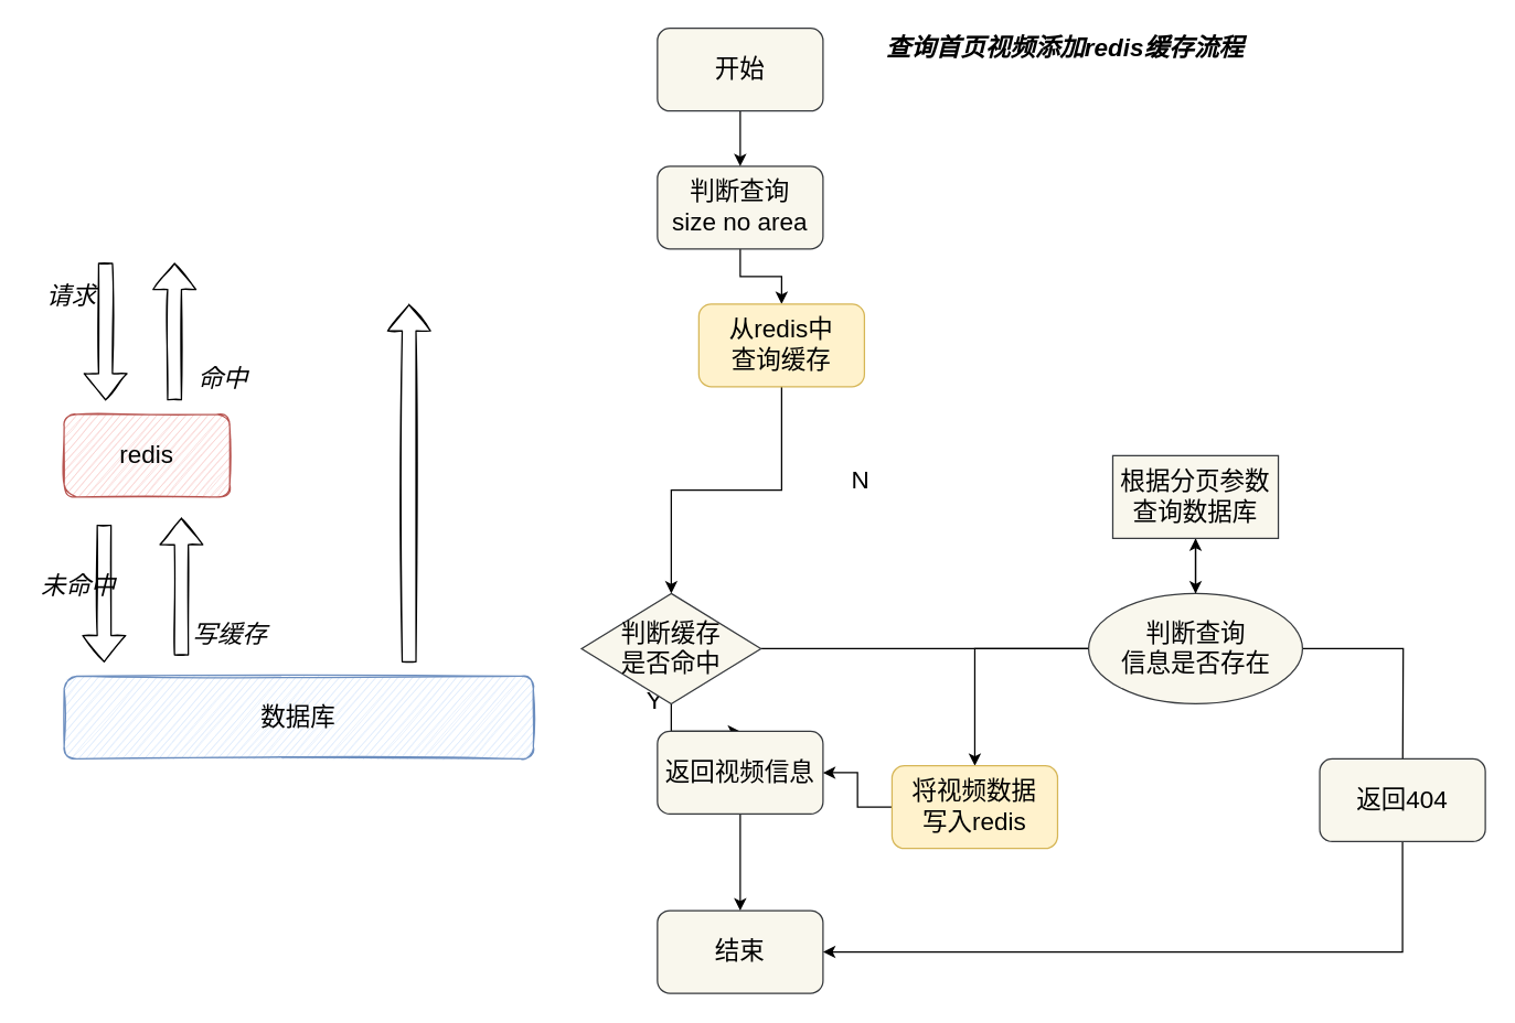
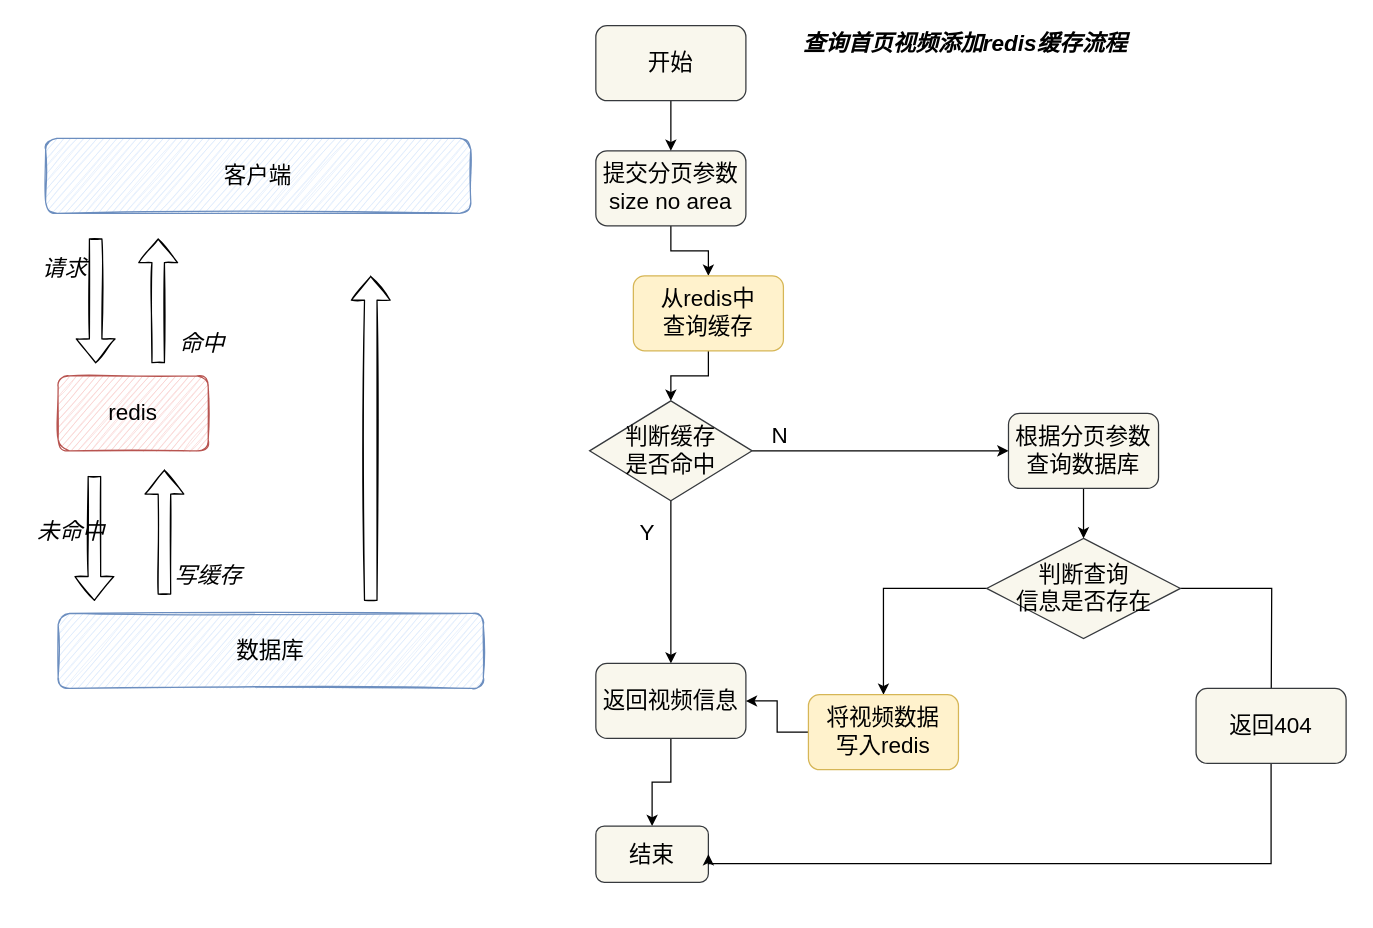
+ <mxCell id="26" value="客户端" style="rounded=1;whiteSpace=wrap;html=1;fontSize=18;sketch=1;fillColor=#dae8fc;strokeColor=#6c8ebf;" vertex="1" parent="1"><mxGeometry x="36" y="110" width="340" height="60" as="geometry" /></mxCell>
- <mxCell id="3" value="判断查询&lt;br&gt;size no area" style="rounded=1;whiteSpace=wrap;html=1;fontSize=18;fillColor=#f9f7ed;strokeColor=#36393d;" vertex="1" parent="1"><mxGeometry x="476" y="120" width="120" height="60" as="geometry" /></mxCell>
+ <mxCell id="3" value="提交分页参数&lt;br&gt;size no area" style="rounded=1;whiteSpace=wrap;html=1;fontSize=18;fillColor=#f9f7ed;strokeColor=#36393d;" vertex="1" parent="1"><mxGeometry x="476" y="120" width="120" height="60" as="geometry" /></mxCell>
- <mxCell id="15" value="根据分页参数查询数据库" style="whiteSpace=wrap;html=1;fontSize=18;fillColor=#f9f7ed;strokeColor=#36393d;rounded=0;" vertex="1" parent="1"><mxGeometry x="806" y="330" width="120" height="60" as="geometry" /></mxCell>
+ <mxCell id="15" value="根据分页参数查询数据库" style="rounded=1;whiteSpace=wrap;html=1;fontSize=18;fillColor=#f9f7ed;strokeColor=#36393d;" vertex="1" parent="1"><mxGeometry x="806" y="330" width="120" height="60" as="geometry" /></mxCell>
- <mxCell id="11" value="判断缓存&lt;br&gt;是否命中" style="rhombus;whiteSpace=wrap;html=1;fontSize=18;fillColor=#f9f7ed;strokeColor=#36393d;" vertex="1" parent="1"><mxGeometry x="421" y="430" width="130" height="80" as="geometry" /></mxCell>
+ <mxCell id="11" value="判断缓存&lt;br&gt;是否命中" style="rhombus;whiteSpace=wrap;html=1;fontSize=18;fillColor=#f9f7ed;strokeColor=#36393d;" vertex="1" parent="1"><mxGeometry x="471" y="320" width="130" height="80" as="geometry" /></mxCell>
- <mxCell id="19" value="判断查询&lt;br&gt;信息是否存在" style="ellipse;whiteSpace=wrap;html=1;fontSize=18;fillColor=#f9f7ed;strokeColor=#36393d;" vertex="1" parent="1"><mxGeometry x="788.5" y="430" width="155" height="80" as="geometry" /></mxCell>
+ <mxCell id="19" value="判断查询&lt;br&gt;信息是否存在" style="rhombus;whiteSpace=wrap;html=1;fontSize=18;fillColor=#f9f7ed;strokeColor=#36393d;" vertex="1" parent="1"><mxGeometry x="788.5" y="430" width="155" height="80" as="geometry" /></mxCell>
- <mxCell id="20" value="结束" style="rounded=1;whiteSpace=wrap;html=1;fontSize=18;fillColor=#f9f7ed;strokeColor=#36393d;" vertex="1" parent="1"><mxGeometry x="476" y="660" width="120" height="60" as="geometry" /></mxCell>
+ <mxCell id="20" value="结束" style="rounded=1;whiteSpace=wrap;html=1;fontSize=18;fillColor=#f9f7ed;strokeColor=#36393d;" vertex="1" parent="1"><mxGeometry x="476" y="660" width="90" height="45" as="geometry" /></mxCell>
